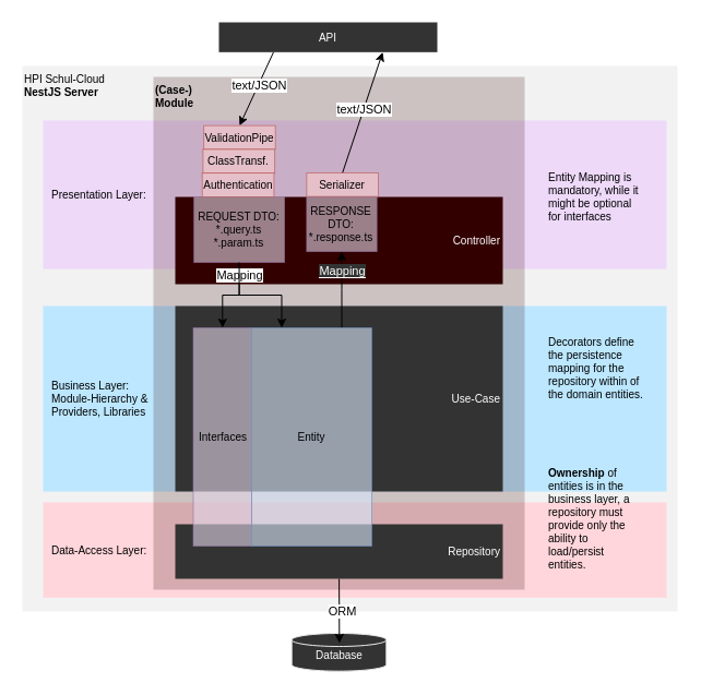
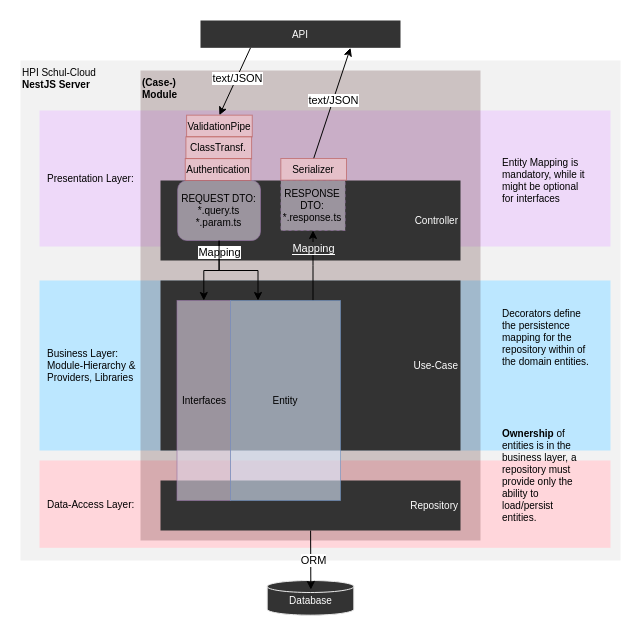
- <mxCell id="18" value="RESPONSE DTO:&lt;br&gt;*.response.ts" style="rounded=0;whiteSpace=wrap;html=1;align=center;fillColor=#e1d5e7;fontSize=10;strokeColor=#9673a6;opacity=60;" parent="1" vertex="1"><mxGeometry x="280.34" y="180" width="64.34" height="50" as="geometry" /></mxCell>
+ <mxCell id="18" value="RESPONSE DTO:&lt;br&gt;*.response.ts" style="rounded=0;whiteSpace=wrap;html=1;align=center;fillColor=#e1d5e7;fontSize=10;strokeColor=#9673a6;opacity=60;dashed=1;" parent="1" vertex="1"><mxGeometry x="280.34" y="180" width="64.34" height="50" as="geometry" /></mxCell>
- <mxCell id="16" value="REQUEST DTO:&lt;br&gt;*.query.ts *.param.ts" style="rounded=0;whiteSpace=wrap;html=1;align=center;fillColor=#e1d5e7;fontSize=10;strokeColor=#9673a6;opacity=60;" parent="1" vertex="1"><mxGeometry x="177.17" y="180" width="82.83" height="60" as="geometry" /></mxCell>
+ <mxCell id="16" value="REQUEST DTO:&lt;br&gt;*.query.ts *.param.ts" style="whiteSpace=wrap;html=1;align=center;fillColor=#e1d5e7;fontSize=10;strokeColor=#9673a6;opacity=60;rounded=1;" parent="1" vertex="1"><mxGeometry x="177.17" y="180" width="82.83" height="60" as="geometry" /></mxCell>
- <mxCell id="8" value="Controller" style="rounded=0;whiteSpace=wrap;html=1;align=right;fillColor=#330000;fontColor=#FFFFFF;fontSize=10;strokeColor=none;" parent="1" vertex="1"><mxGeometry x="160" y="180" width="300" height="80" as="geometry" /></mxCell>
+ <mxCell id="8" value="Controller" style="rounded=0;whiteSpace=wrap;html=1;align=right;fillColor=#333333;fontColor=#FFFFFF;fontSize=10;strokeColor=none;" parent="1" vertex="1"><mxGeometry x="160" y="180" width="300" height="80" as="geometry" /></mxCell>
